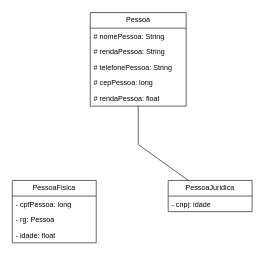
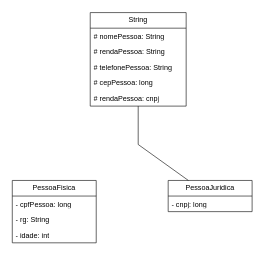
- <mxCell id="2" value="Pessoa" style="swimlane;fontStyle=0;childLayout=stackLayout;horizontal=1;startSize=26;fillColor=none;horizontalStack=0;resizeParent=1;resizeParentMax=0;resizeLast=0;collapsible=1;marginBottom=0;whiteSpace=wrap;html=1;" vertex="1" parent="1"><mxGeometry x="150" y="20" width="160" height="156" as="geometry"><mxRectangle x="10" y="230" width="80" height="30" as="alternateBounds" /></mxGeometry></mxCell>
+ <mxCell id="2" value="String" style="swimlane;fontStyle=0;childLayout=stackLayout;horizontal=1;startSize=26;fillColor=none;horizontalStack=0;resizeParent=1;resizeParentMax=0;resizeLast=0;collapsible=1;marginBottom=0;whiteSpace=wrap;html=1;" vertex="1" parent="1"><mxGeometry x="150" y="20" width="160" height="156" as="geometry"><mxRectangle x="10" y="230" width="80" height="30" as="alternateBounds" /></mxGeometry></mxCell>
- <mxCell id="7" value="# rendaPessoa: float" style="text;strokeColor=none;fillColor=none;align=left;verticalAlign=top;spacingLeft=4;spacingRight=4;overflow=hidden;rotatable=0;points=[[0,0.5],[1,0.5]];portConstraint=eastwest;whiteSpace=wrap;html=1;" vertex="1" parent="2"><mxGeometry y="130" width="160" height="26" as="geometry" /></mxCell>
+ <mxCell id="7" value="# rendaPessoa: cnpj" style="text;strokeColor=none;fillColor=none;align=left;verticalAlign=top;spacingLeft=4;spacingRight=4;overflow=hidden;rotatable=0;points=[[0,0.5],[1,0.5]];portConstraint=eastwest;whiteSpace=wrap;html=1;" vertex="1" parent="2"><mxGeometry y="130" width="160" height="26" as="geometry" /></mxCell>
- <mxCell id="9" value="- cnpj: idade" style="text;strokeColor=none;fillColor=none;align=left;verticalAlign=top;spacingLeft=4;spacingRight=4;overflow=hidden;rotatable=0;points=[[0,0.5],[1,0.5]];portConstraint=eastwest;whiteSpace=wrap;html=1;" vertex="1" parent="8"><mxGeometry y="26" width="140" height="26" as="geometry" /></mxCell>
+ <mxCell id="9" value="- cnpj: long" style="text;strokeColor=none;fillColor=none;align=left;verticalAlign=top;spacingLeft=4;spacingRight=4;overflow=hidden;rotatable=0;points=[[0,0.5],[1,0.5]];portConstraint=eastwest;whiteSpace=wrap;html=1;" vertex="1" parent="8"><mxGeometry y="26" width="140" height="26" as="geometry" /></mxCell>
- <mxCell id="12" value="- rg: Pessoa" style="text;strokeColor=none;fillColor=none;align=left;verticalAlign=top;spacingLeft=4;spacingRight=4;overflow=hidden;rotatable=0;points=[[0,0.5],[1,0.5]];portConstraint=eastwest;whiteSpace=wrap;html=1;" vertex="1" parent="10"><mxGeometry y="52" width="140" height="26" as="geometry" /></mxCell>
+ <mxCell id="12" value="- rg: String" style="text;strokeColor=none;fillColor=none;align=left;verticalAlign=top;spacingLeft=4;spacingRight=4;overflow=hidden;rotatable=0;points=[[0,0.5],[1,0.5]];portConstraint=eastwest;whiteSpace=wrap;html=1;" vertex="1" parent="10"><mxGeometry y="52" width="140" height="26" as="geometry" /></mxCell>
- <mxCell id="13" value="- idade: float" style="text;strokeColor=none;fillColor=none;align=left;verticalAlign=top;spacingLeft=4;spacingRight=4;overflow=hidden;rotatable=0;points=[[0,0.5],[1,0.5]];portConstraint=eastwest;whiteSpace=wrap;html=1;" vertex="1" parent="10"><mxGeometry y="78" width="140" height="26" as="geometry" /></mxCell>
+ <mxCell id="13" value="- idade: int" style="text;strokeColor=none;fillColor=none;align=left;verticalAlign=top;spacingLeft=4;spacingRight=4;overflow=hidden;rotatable=0;points=[[0,0.5],[1,0.5]];portConstraint=eastwest;whiteSpace=wrap;html=1;" vertex="1" parent="10"><mxGeometry y="78" width="140" height="26" as="geometry" /></mxCell>
